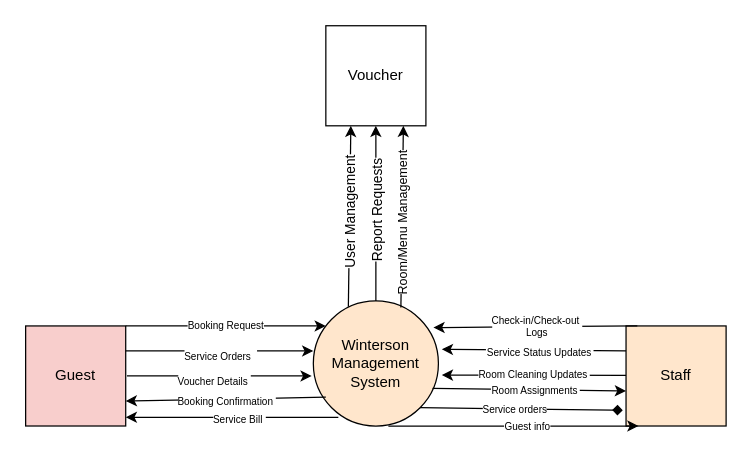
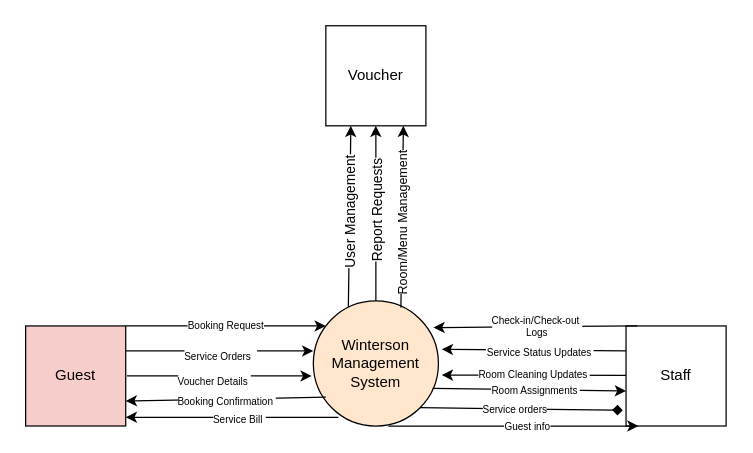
- <mxCell id="3" value="Staff" style="whiteSpace=wrap;html=1;aspect=fixed;fillColor=#ffe6cc;" vertex="1" parent="1"><mxGeometry x="500" y="260" width="80" height="80" as="geometry" /></mxCell>
+ <mxCell id="3" value="Staff" style="whiteSpace=wrap;html=1;aspect=fixed;" vertex="1" parent="1"><mxGeometry x="500" y="260" width="80" height="80" as="geometry" /></mxCell>
